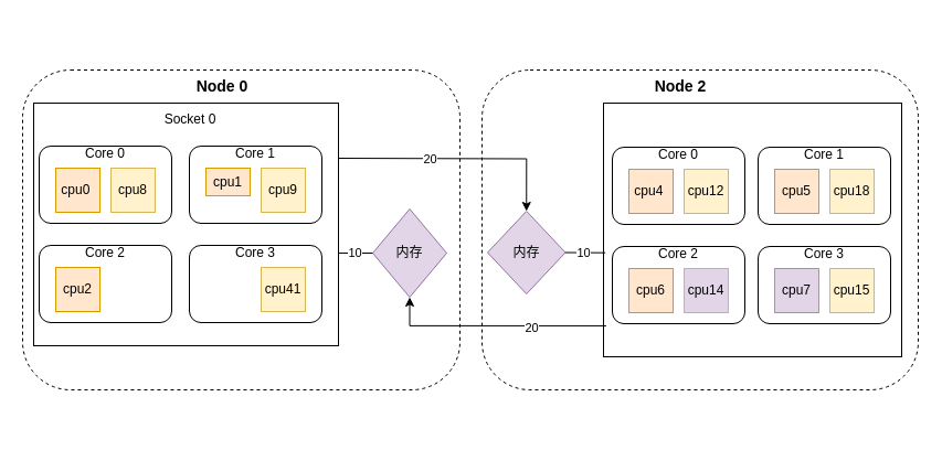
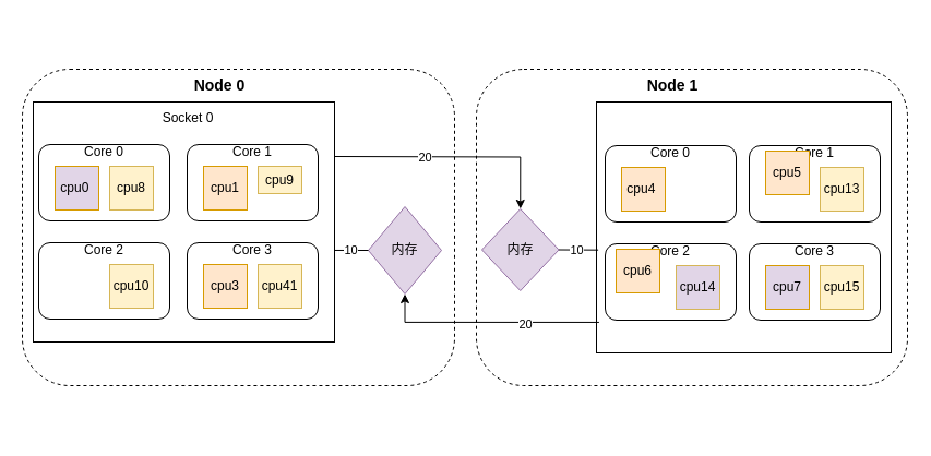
- <mxCell id="31" value="Node 2" style="text;html=1;strokeColor=none;fillColor=none;align=center;verticalAlign=middle;whiteSpace=wrap;rounded=0;fontStyle=1;fontSize=14;" vertex="1" parent="1"><mxGeometry x="586" y="20" width="60" height="30" as="geometry" /></mxCell>
+ <mxCell id="31" value="Node 1" style="text;html=1;strokeColor=none;fillColor=none;align=center;verticalAlign=middle;whiteSpace=wrap;rounded=0;fontStyle=1;fontSize=14;" vertex="1" parent="1"><mxGeometry x="586" y="20" width="60" height="30" as="geometry" /></mxCell>
- <mxCell id="10" value="cpu1" style="whiteSpace=wrap;html=1;aspect=fixed;fillColor=#ffe6cc;strokeColor=#d79b00;" vertex="1" parent="1"><mxGeometry x="186" y="109" width="40" height="25" as="geometry" /></mxCell>
+ <mxCell id="10" value="cpu1" style="whiteSpace=wrap;html=1;aspect=fixed;fillColor=#ffe6cc;strokeColor=#d79b00;" vertex="1" parent="1"><mxGeometry x="186" y="109" width="40" height="40" as="geometry" /></mxCell>
- <mxCell id="7" value="cpu0&amp;nbsp;" style="whiteSpace=wrap;html=1;aspect=fixed;fillColor=#ffe6cc;strokeColor=#d79b00;" vertex="1" parent="1"><mxGeometry x="50" y="109" width="40" height="40" as="geometry" /></mxCell>
+ <mxCell id="7" value="cpu0&amp;nbsp;" style="whiteSpace=wrap;html=1;aspect=fixed;fillColor=#e1d5e7;strokeColor=#d79b00;" vertex="1" parent="1"><mxGeometry x="50" y="109" width="40" height="40" as="geometry" /></mxCell>
- <mxCell id="11" value="cpu9" style="whiteSpace=wrap;html=1;aspect=fixed;fillColor=#fff2cc;strokeColor=#d6b656;" vertex="1" parent="1"><mxGeometry x="236" y="109" width="40" height="40" as="geometry" /></mxCell>
+ <mxCell id="11" value="cpu9" style="whiteSpace=wrap;html=1;aspect=fixed;fillColor=#fff2cc;strokeColor=#d6b656;" vertex="1" parent="1"><mxGeometry x="236" y="109" width="40" height="25" as="geometry" /></mxCell>
- <mxCell id="21" value="cpu12" style="whiteSpace=wrap;html=1;aspect=fixed;fillColor=#fff2cc;strokeColor=#d6b656;" vertex="1" parent="1"><mxGeometry x="619" y="110" width="40" height="40" as="geometry" /></mxCell>
- <mxCell id="23" value="cpu5" style="whiteSpace=wrap;html=1;aspect=fixed;fillColor=#ffe6cc;strokeColor=#d79b00;" vertex="1" parent="1"><mxGeometry x="701" y="110" width="40" height="40" as="geometry" /></mxCell>
+ <mxCell id="23" value="cpu5" style="whiteSpace=wrap;html=1;aspect=fixed;fillColor=#ffe6cc;strokeColor=#d79b00;" vertex="1" parent="1"><mxGeometry x="701" y="95" width="40" height="40" as="geometry" /></mxCell>
- <mxCell id="24" value="cpu18" style="whiteSpace=wrap;html=1;aspect=fixed;fillColor=#fff2cc;strokeColor=#d6b656;" vertex="1" parent="1"><mxGeometry x="751" y="110" width="40" height="40" as="geometry" /></mxCell>
+ <mxCell id="24" value="cpu13" style="whiteSpace=wrap;html=1;aspect=fixed;fillColor=#fff2cc;strokeColor=#d6b656;" vertex="1" parent="1"><mxGeometry x="751" y="110" width="40" height="40" as="geometry" /></mxCell>
- <mxCell id="13" value="cpu2" style="whiteSpace=wrap;html=1;aspect=fixed;fillColor=#ffe6cc;strokeColor=#d79b00;" vertex="1" parent="1"><mxGeometry x="50" y="199" width="40" height="40" as="geometry" /></mxCell>
+ <mxCell id="14" value="cpu10" style="whiteSpace=wrap;html=1;aspect=fixed;fillColor=#fff2cc;strokeColor=#d6b656;" vertex="1" parent="1"><mxGeometry x="100" y="199" width="40" height="40" as="geometry" /></mxCell>
+ <mxCell id="16" value="cpu3" style="whiteSpace=wrap;html=1;aspect=fixed;fillColor=#ffe6cc;strokeColor=#d79b00;" vertex="1" parent="1"><mxGeometry x="186" y="199" width="40" height="40" as="geometry" /></mxCell>
- <mxCell id="26" value="cpu6" style="whiteSpace=wrap;html=1;aspect=fixed;fillColor=#ffe6cc;strokeColor=#d79b00;" vertex="1" parent="1"><mxGeometry x="569" y="200" width="40" height="40" as="geometry" /></mxCell>
+ <mxCell id="26" value="cpu6" style="whiteSpace=wrap;html=1;aspect=fixed;fillColor=#ffe6cc;strokeColor=#d79b00;" vertex="1" parent="1"><mxGeometry x="564" y="185" width="40" height="40" as="geometry" /></mxCell>
